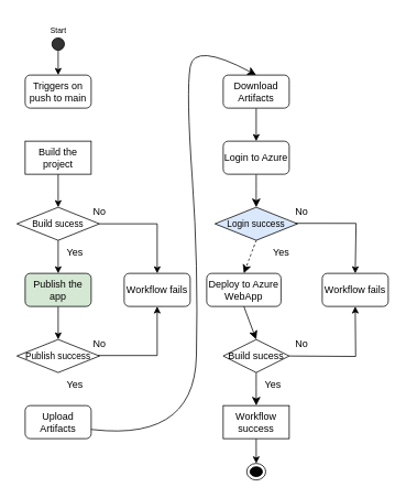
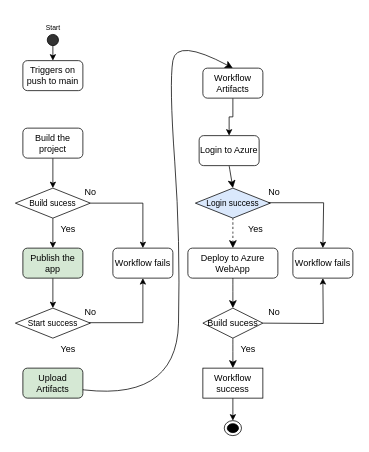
- <mxCell id="2" value="&lt;font face=&quot;Helvetica&quot; style=&quot;font-size: 12px;&quot;&gt;Triggers on push to main&lt;/font&gt;" style="rounded=1;whiteSpace=wrap;html=1;" parent="1" vertex="1"><mxGeometry x="30" y="90" width="80" height="40" as="geometry" /></mxCell>
+ <mxCell id="2" value="&lt;font face=&quot;Helvetica&quot; style=&quot;font-size: 12px;&quot;&gt;Triggers on push to main&lt;/font&gt;" style="rounded=1;whiteSpace=wrap;html=1;" parent="1" vertex="1"><mxGeometry x="30" y="80" width="80" height="40" as="geometry" /></mxCell>
- <mxCell id="41" value="&lt;font style=&quot;font-size: 12px;&quot;&gt;Download Artifacts&lt;/font&gt;" style="rounded=1;whiteSpace=wrap;html=1;" parent="1" vertex="1"><mxGeometry x="270" y="90" width="80" height="40" as="geometry" /></mxCell>
+ <mxCell id="41" value="&lt;font style=&quot;font-size: 12px;&quot;&gt;Workflow Artifacts&lt;/font&gt;" style="rounded=1;whiteSpace=wrap;html=1;" parent="1" vertex="1"><mxGeometry x="270" y="90" width="80" height="40" as="geometry" /></mxCell>
- <mxCell id="4" value="&lt;font face=&quot;Helvetica&quot; style=&quot;font-size: 12px;&quot;&gt;Build the project&lt;/font&gt;" style="whiteSpace=wrap;html=1;rounded=0;" parent="1" vertex="1"><mxGeometry x="30" y="170" width="80" height="40" as="geometry" /></mxCell>
+ <mxCell id="4" value="&lt;font face=&quot;Helvetica&quot; style=&quot;font-size: 12px;&quot;&gt;Build the project&lt;/font&gt;" style="rounded=1;whiteSpace=wrap;html=1;" parent="1" vertex="1"><mxGeometry x="30" y="170" width="80" height="40" as="geometry" /></mxCell>
- <mxCell id="25" value="&lt;font style=&quot;font-size: 12px;&quot;&gt;Login to Azure&lt;/font&gt;" style="rounded=1;whiteSpace=wrap;html=1;" parent="1" vertex="1"><mxGeometry x="270" y="170" width="80" height="40" as="geometry" /></mxCell>
+ <mxCell id="25" value="&lt;font style=&quot;font-size: 12px;&quot;&gt;Login to Azure&lt;/font&gt;" style="rounded=1;whiteSpace=wrap;html=1;" parent="1" vertex="1"><mxGeometry x="265" y="180" width="80" height="40" as="geometry" /></mxCell>
- <mxCell id="23" value="&lt;font face=&quot;Helvetica&quot; style=&quot;font-size: 12px;&quot;&gt;Deploy to Azure WebApp&lt;/font&gt;" style="rounded=1;whiteSpace=wrap;html=1;" parent="1" vertex="1"><mxGeometry x="250" y="330" width="90" height="40" as="geometry" /></mxCell>
+ <mxCell id="23" value="&lt;font face=&quot;Helvetica&quot; style=&quot;font-size: 12px;&quot;&gt;Deploy to Azure WebApp&lt;/font&gt;" style="rounded=1;whiteSpace=wrap;html=1;" parent="1" vertex="1"><mxGeometry x="250" y="330" width="120" height="40" as="geometry" /></mxCell>
- <mxCell id="10" value="&lt;font face=&quot;Helvetica&quot; style=&quot;font-size: 11px;&quot;&gt;Publish success&lt;/font&gt;" style="rhombus;whiteSpace=wrap;html=1;" parent="1" vertex="1"><mxGeometry x="20" y="410" width="100" height="40" as="geometry" /></mxCell>
+ <mxCell id="10" value="&lt;font face=&quot;Helvetica&quot; style=&quot;font-size: 11px;&quot;&gt;Start success&lt;/font&gt;" style="rhombus;whiteSpace=wrap;html=1;" parent="1" vertex="1"><mxGeometry x="20" y="410" width="100" height="40" as="geometry" /></mxCell>
- <mxCell id="14" value="&lt;font style=&quot;font-size: 12px;&quot; face=&quot;Helvetica&quot;&gt;Upload Artifacts&lt;/font&gt;" style="rounded=1;whiteSpace=wrap;html=1;" parent="1" vertex="1"><mxGeometry x="30" y="490" width="80" height="40" as="geometry" /></mxCell>
+ <mxCell id="14" value="&lt;font style=&quot;font-size: 12px;&quot; face=&quot;Helvetica&quot;&gt;Upload Artifacts&lt;/font&gt;" style="rounded=1;whiteSpace=wrap;html=1;fillColor=#d5e8d4;" parent="1" vertex="1"><mxGeometry x="30" y="490" width="80" height="40" as="geometry" /></mxCell>
